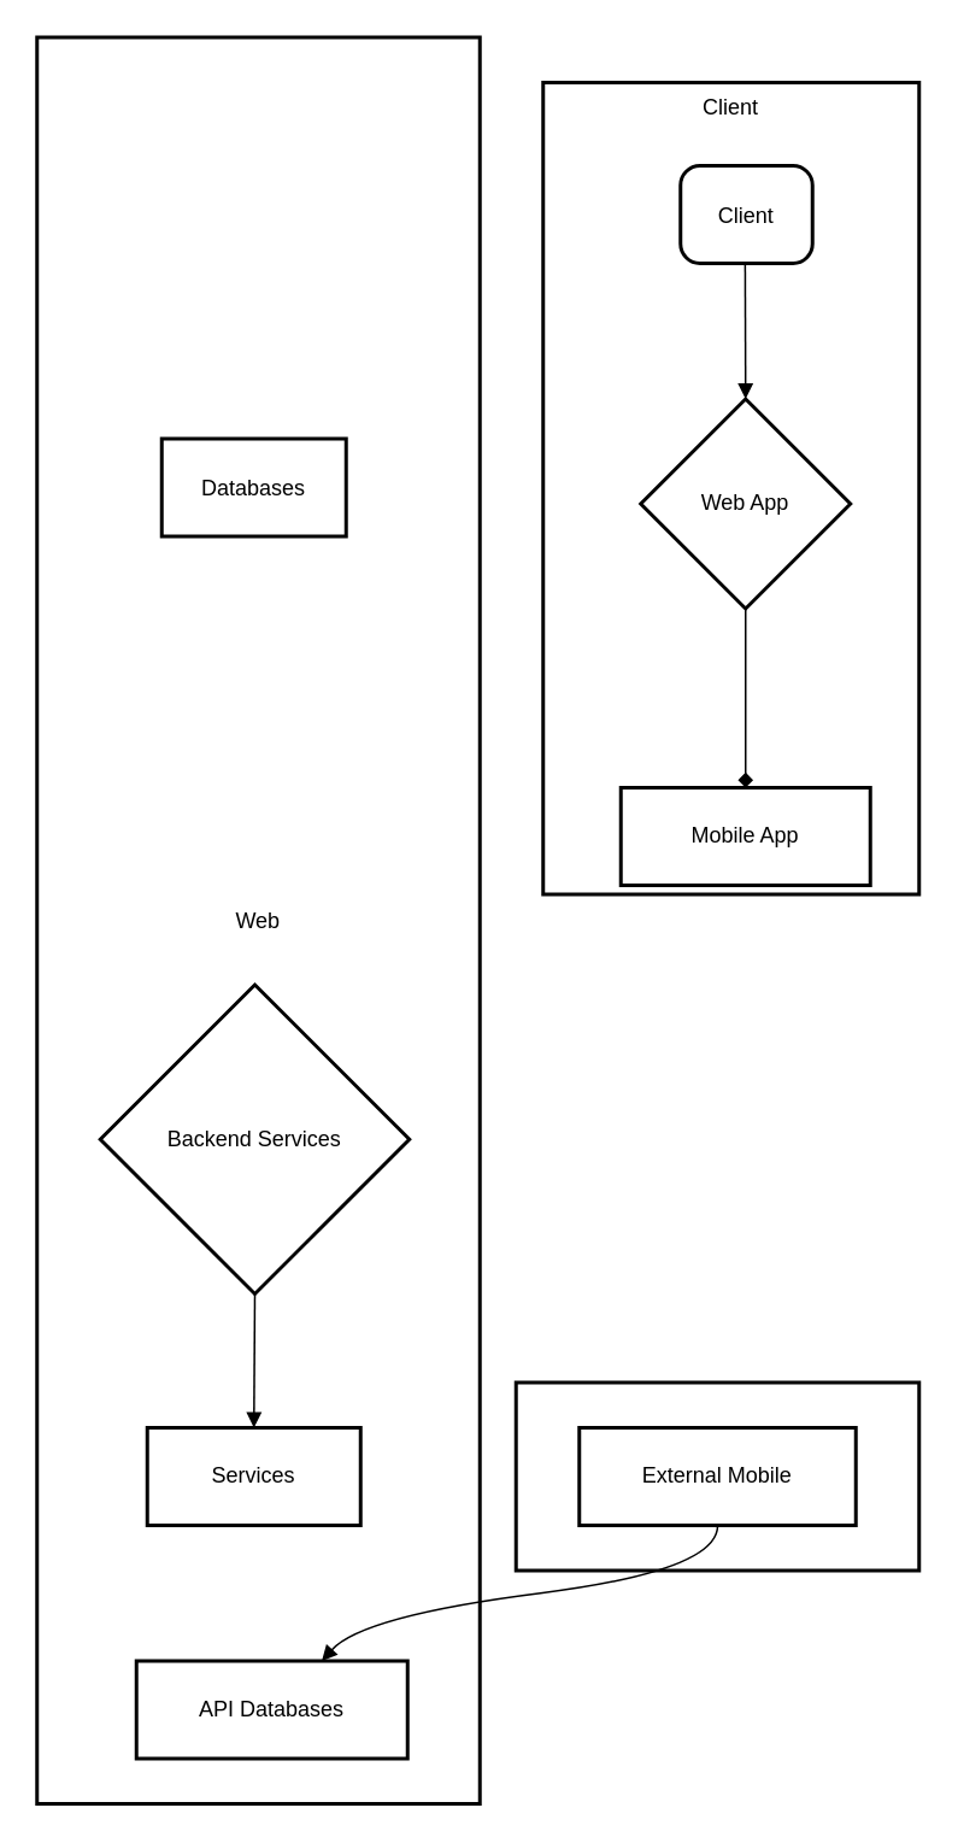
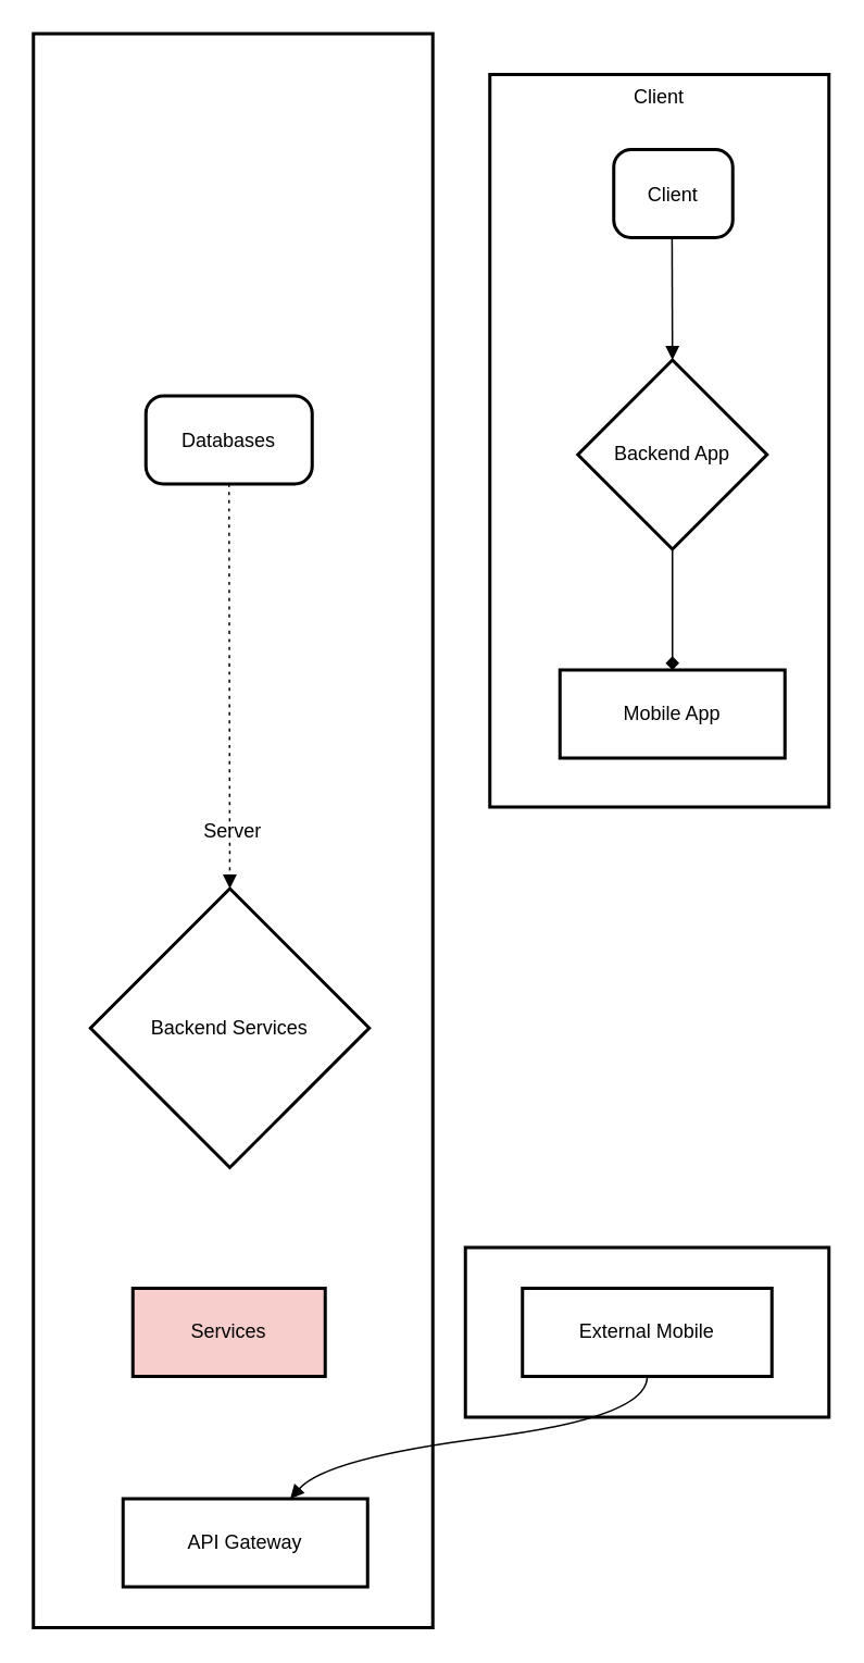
- <mxCell id="10" value="Databases" style="arcSize=20;strokeWidth=2;rounded=0;" vertex="1" parent="1"><mxGeometry x="89" y="242" width="102" height="54" as="geometry" /></mxCell>
+ <mxCell id="10" value="Databases" style="rounded=1;arcSize=20;strokeWidth=2" vertex="1" parent="1"><mxGeometry x="89" y="242" width="102" height="54" as="geometry" /></mxCell>
- <mxCell id="6" value="Web App" style="rhombus;strokeWidth=2;whiteSpace=wrap;" vertex="1" parent="4"><mxGeometry x="54" y="175" width="116" height="116" as="geometry" /></mxCell>
+ <mxCell id="6" value="Backend App" style="rhombus;strokeWidth=2;whiteSpace=wrap;" vertex="1" parent="4"><mxGeometry x="54" y="175" width="116" height="116" as="geometry" /></mxCell>
+ <mxCell id="15" value="" style="curved=1;dashed=1;dashPattern=2 3;startArrow=none;endArrow=block;exitX=0.5;exitY=1.01;entryX=0.5;entryY=0;" edge="1" parent="1" source="10" target="11"><mxGeometry relative="1" as="geometry"><Array as="points" /></mxGeometry></mxCell>
- <mxCell id="7" value="Mobile App" style="whiteSpace=wrap;strokeWidth=2;" vertex="1" parent="4"><mxGeometry x="43" y="390" width="138" height="54" as="geometry" /></mxCell>
+ <mxCell id="7" value="Mobile App" style="whiteSpace=wrap;strokeWidth=2;" vertex="1" parent="4"><mxGeometry x="43" y="365" width="138" height="54" as="geometry" /></mxCell>
- <mxCell id="3" value="Web" style="whiteSpace=wrap;strokeWidth=2;" vertex="1" parent="1"><mxGeometry x="20" y="20" width="245" height="977" as="geometry" /></mxCell>
+ <mxCell id="3" value="Server" style="whiteSpace=wrap;strokeWidth=2;" vertex="1" parent="1"><mxGeometry x="20" y="20" width="245" height="977" as="geometry" /></mxCell>
- <mxCell id="16" value="" style="curved=1;startArrow=none;endArrow=block;exitX=0.5;exitY=1;entryX=0.5;entryY=0.01;" edge="1" parent="1" source="11" target="12"><mxGeometry relative="1" as="geometry"><Array as="points" /></mxGeometry></mxCell>
- <mxCell id="12" value="Services" style="whiteSpace=wrap;strokeWidth=2;" vertex="1" parent="1"><mxGeometry x="81" y="789" width="118" height="54" as="geometry" /></mxCell>
+ <mxCell id="12" value="Services" style="whiteSpace=wrap;strokeWidth=2;fillColor=#f8cecc;" vertex="1" parent="1"><mxGeometry x="81" y="789" width="118" height="54" as="geometry" /></mxCell>
- <mxCell id="13" value="API Databases" style="whiteSpace=wrap;strokeWidth=2;" vertex="1" parent="1"><mxGeometry x="75" y="918" width="150" height="54" as="geometry" /></mxCell>
+ <mxCell id="13" value="API Gateway" style="whiteSpace=wrap;strokeWidth=2;" vertex="1" parent="1"><mxGeometry x="75" y="918" width="150" height="54" as="geometry" /></mxCell>
